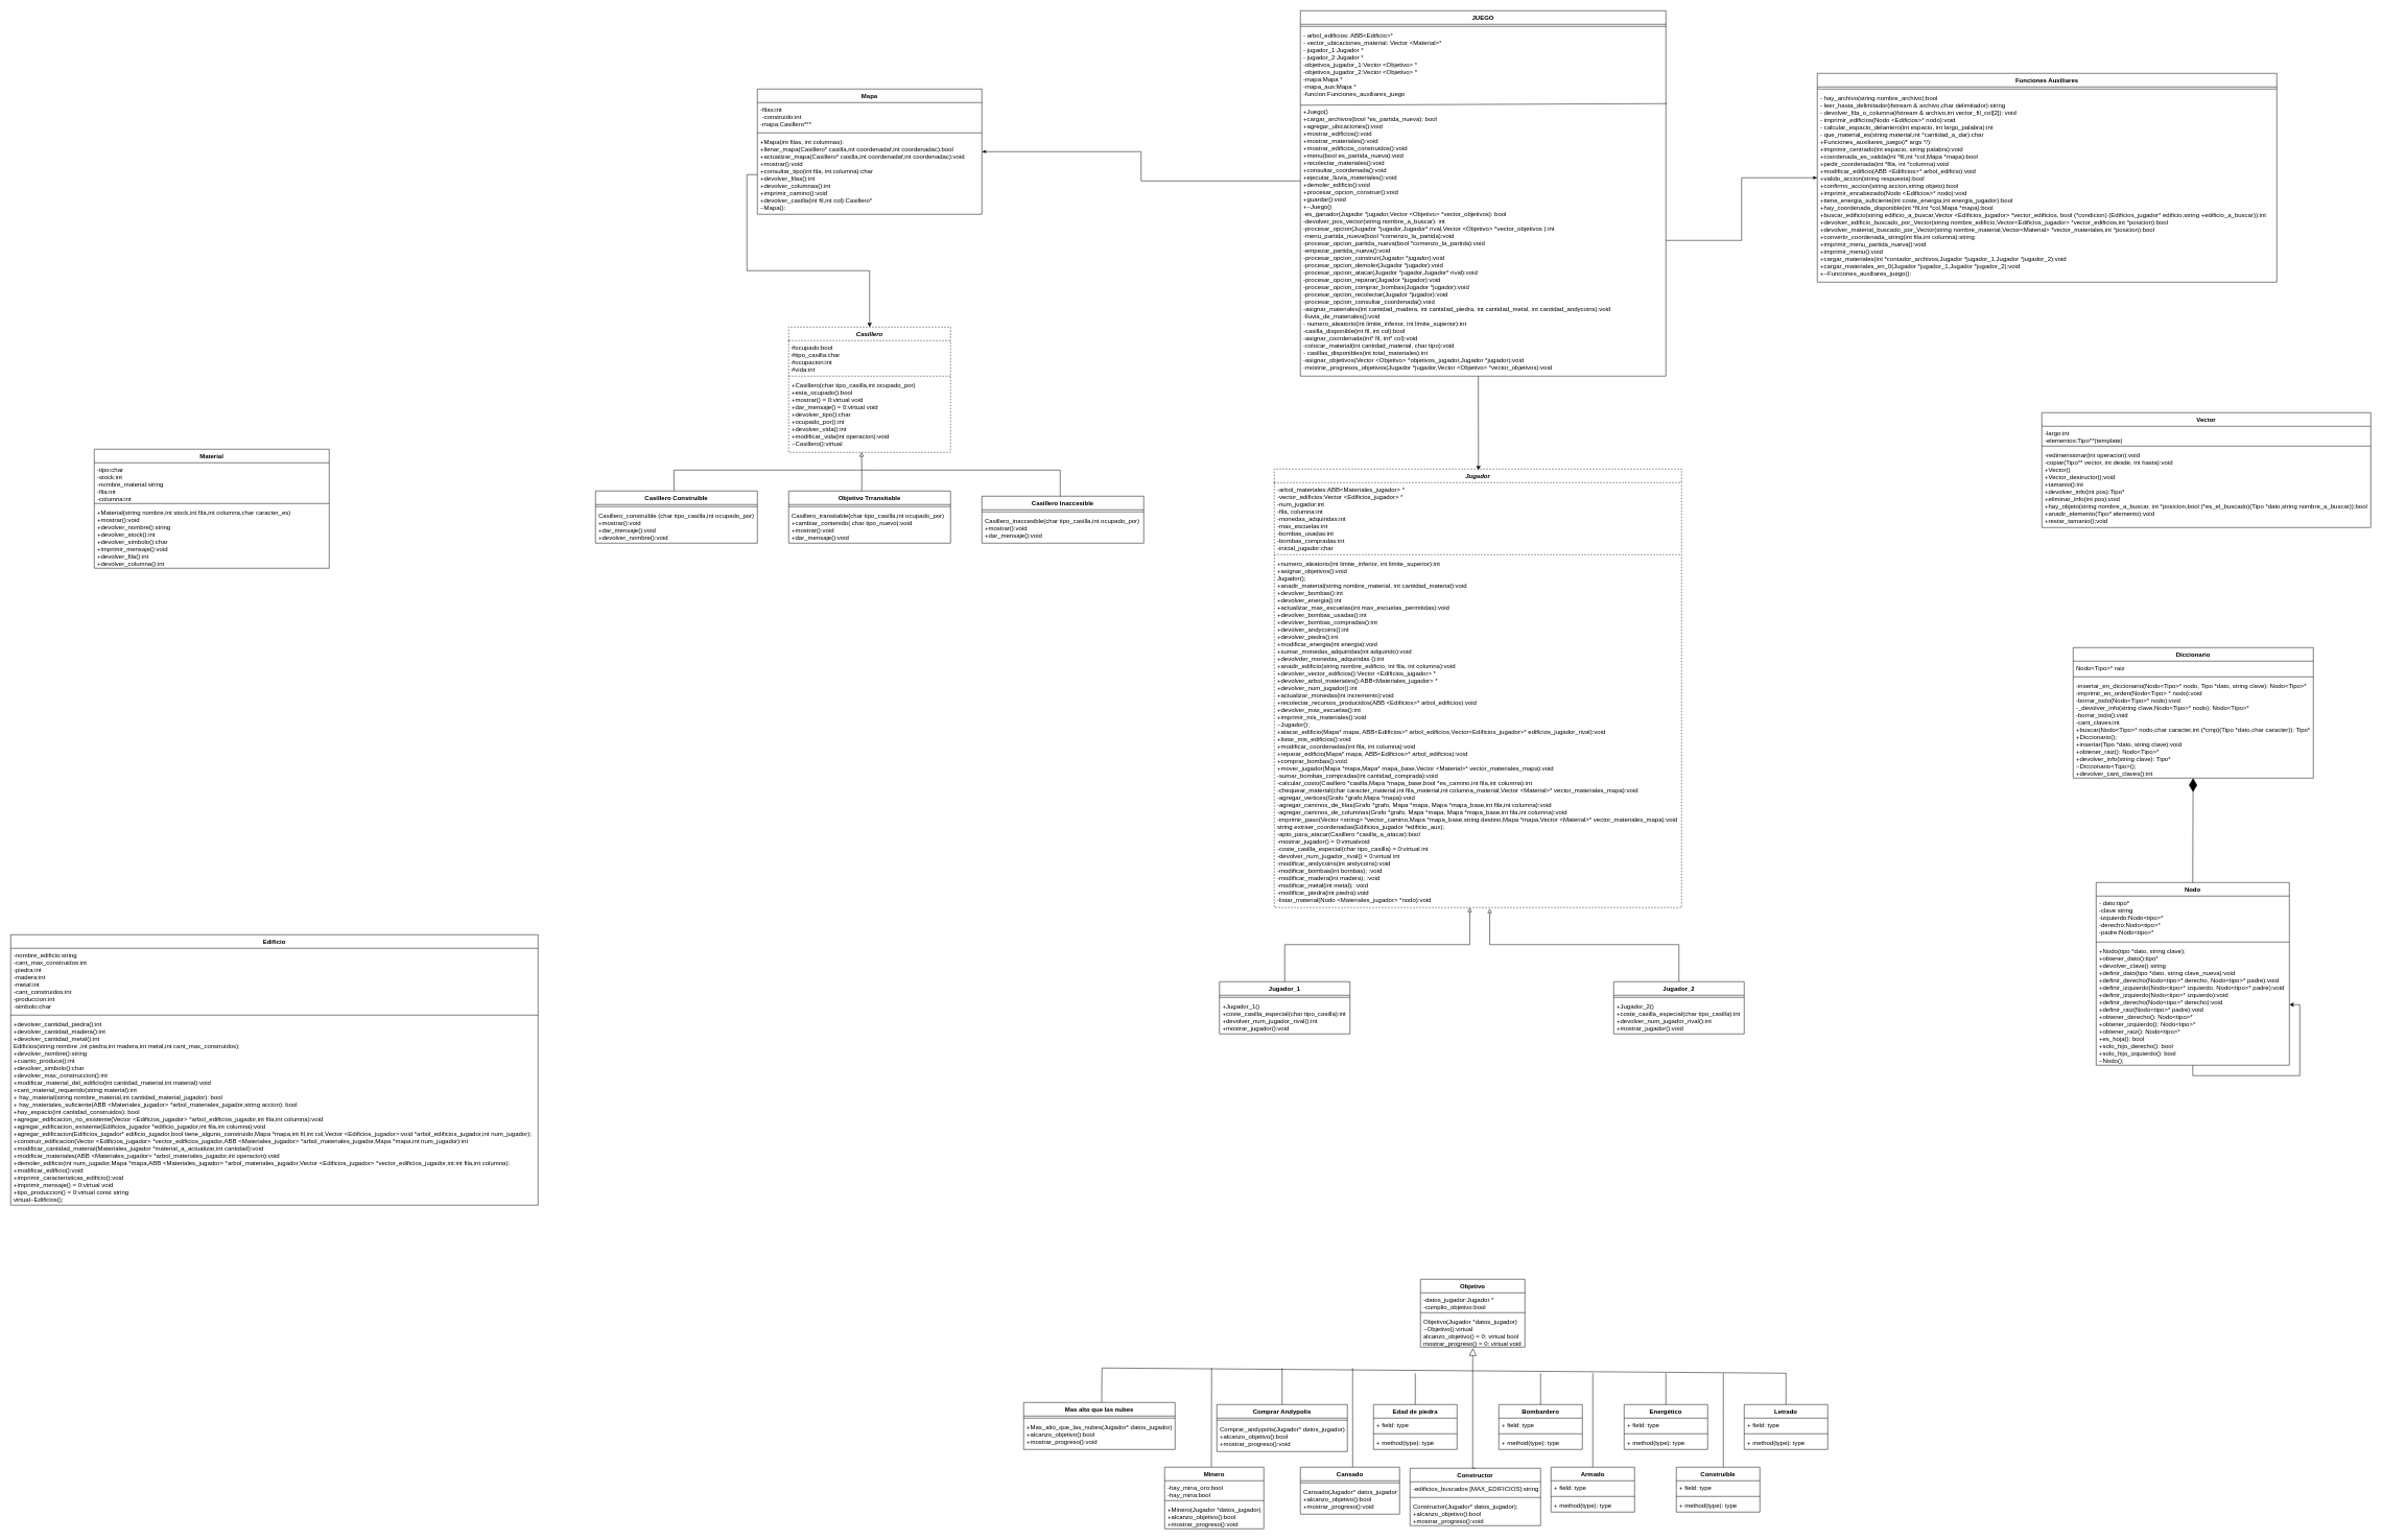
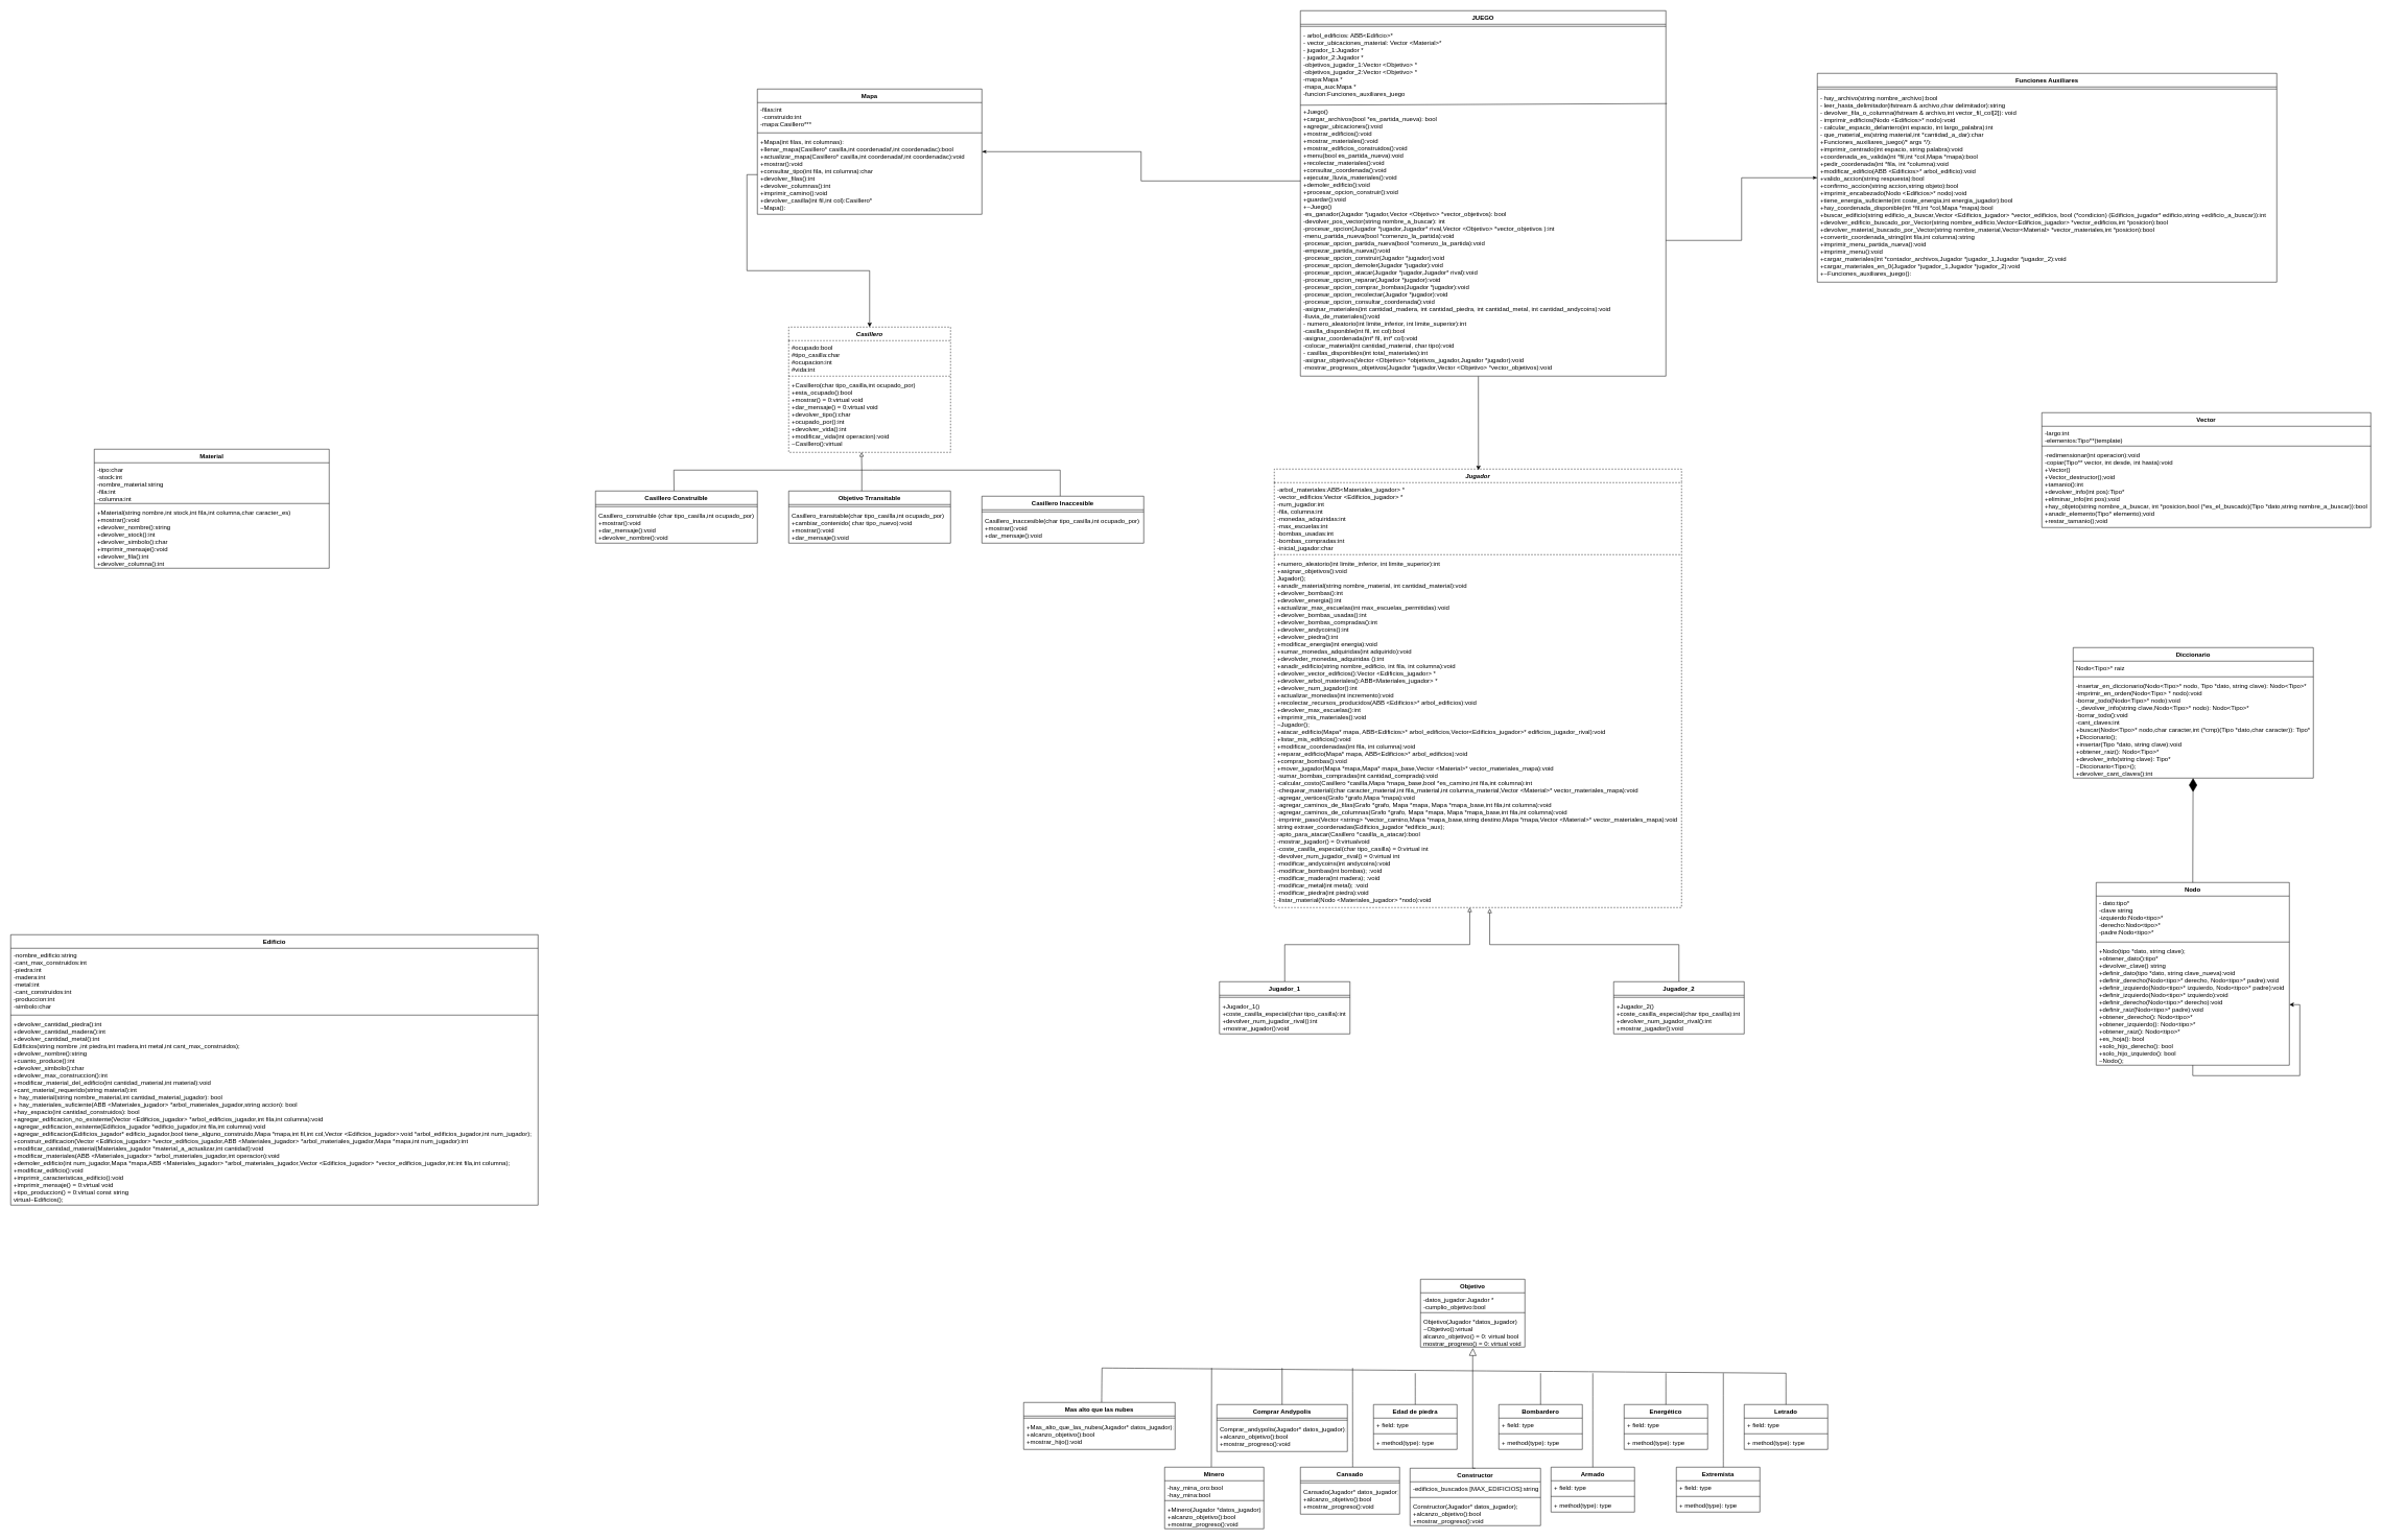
- <mxCell id="41" value="+Mas_alto_que_las_nubes(Jugador* datos_jugador);&#10;    +alcanzo_objetivo():bool&#10;    +mostrar_progreso():void" style="text;strokeColor=none;fillColor=none;align=left;verticalAlign=top;spacingLeft=4;spacingRight=4;overflow=hidden;rotatable=0;points=[[0,0.5],[1,0.5]];portConstraint=eastwest;rounded=0;" parent="39" vertex="1"><mxGeometry y="34" width="290" height="56" as="geometry" /></mxCell>
+ <mxCell id="41" value="+Mas_alto_que_las_nubes(Jugador* datos_jugador);&#10;    +alcanzo_objetivo():bool&#10;    +mostrar_hijo():void" style="text;strokeColor=none;fillColor=none;align=left;verticalAlign=top;spacingLeft=4;spacingRight=4;overflow=hidden;rotatable=0;points=[[0,0.5],[1,0.5]];portConstraint=eastwest;rounded=0;" parent="39" vertex="1"><mxGeometry y="34" width="290" height="56" as="geometry" /></mxCell>
- <mxCell id="72" value="Construible" style="swimlane;fontStyle=1;align=center;verticalAlign=top;childLayout=stackLayout;horizontal=1;startSize=26;horizontalStack=0;resizeParent=1;resizeParentMax=0;resizeLast=0;collapsible=1;marginBottom=0;rounded=0;" parent="1" vertex="1"><mxGeometry x="3210" y="2810" width="160" height="86" as="geometry" /></mxCell>
+ <mxCell id="72" value="Extremista" style="swimlane;fontStyle=1;align=center;verticalAlign=top;childLayout=stackLayout;horizontal=1;startSize=26;horizontalStack=0;resizeParent=1;resizeParentMax=0;resizeLast=0;collapsible=1;marginBottom=0;rounded=0;" parent="1" vertex="1"><mxGeometry x="3210" y="2810" width="160" height="86" as="geometry" /></mxCell>
